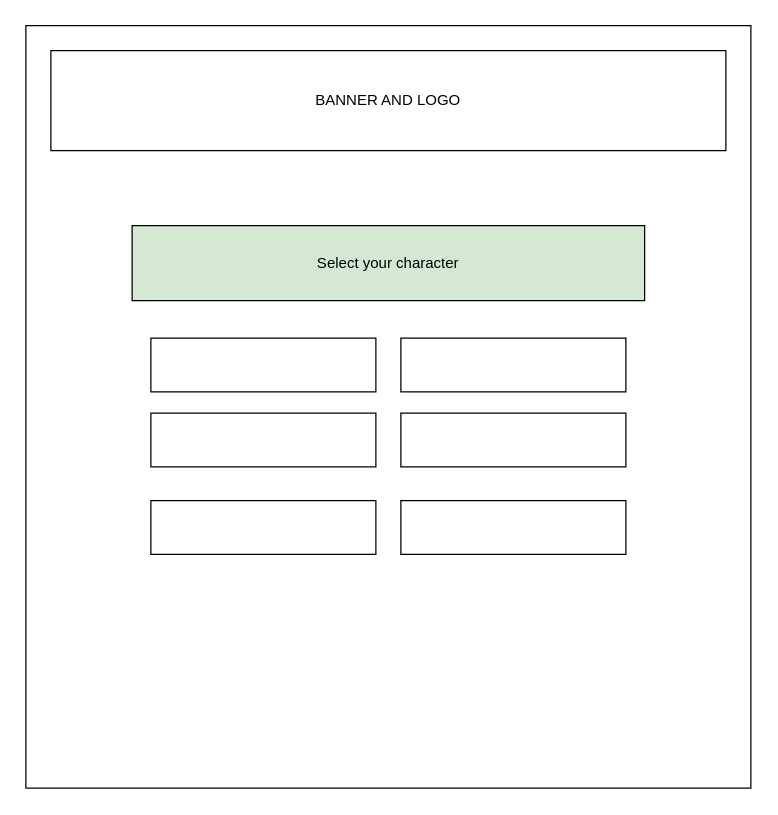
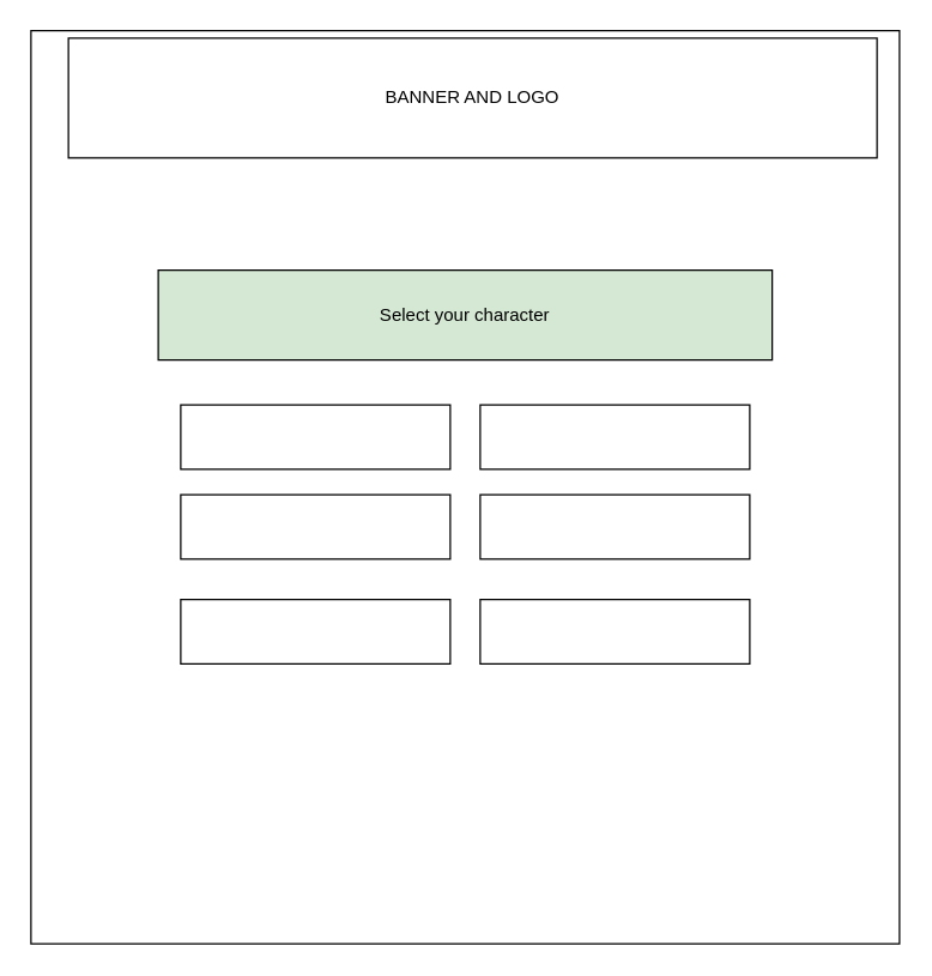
- <mxCell id="10" value="BANNER AND LOGO" style="whiteSpace=wrap;html=1;" vertex="1" parent="1"><mxGeometry y="40" width="540" height="80" as="geometry" x="40" /></mxCell>
+ <mxCell id="10" value="BANNER AND LOGO" style="whiteSpace=wrap;html=1;" vertex="1" parent="1"><mxGeometry x="45" y="25" width="540" height="80" as="geometry" /></mxCell>
